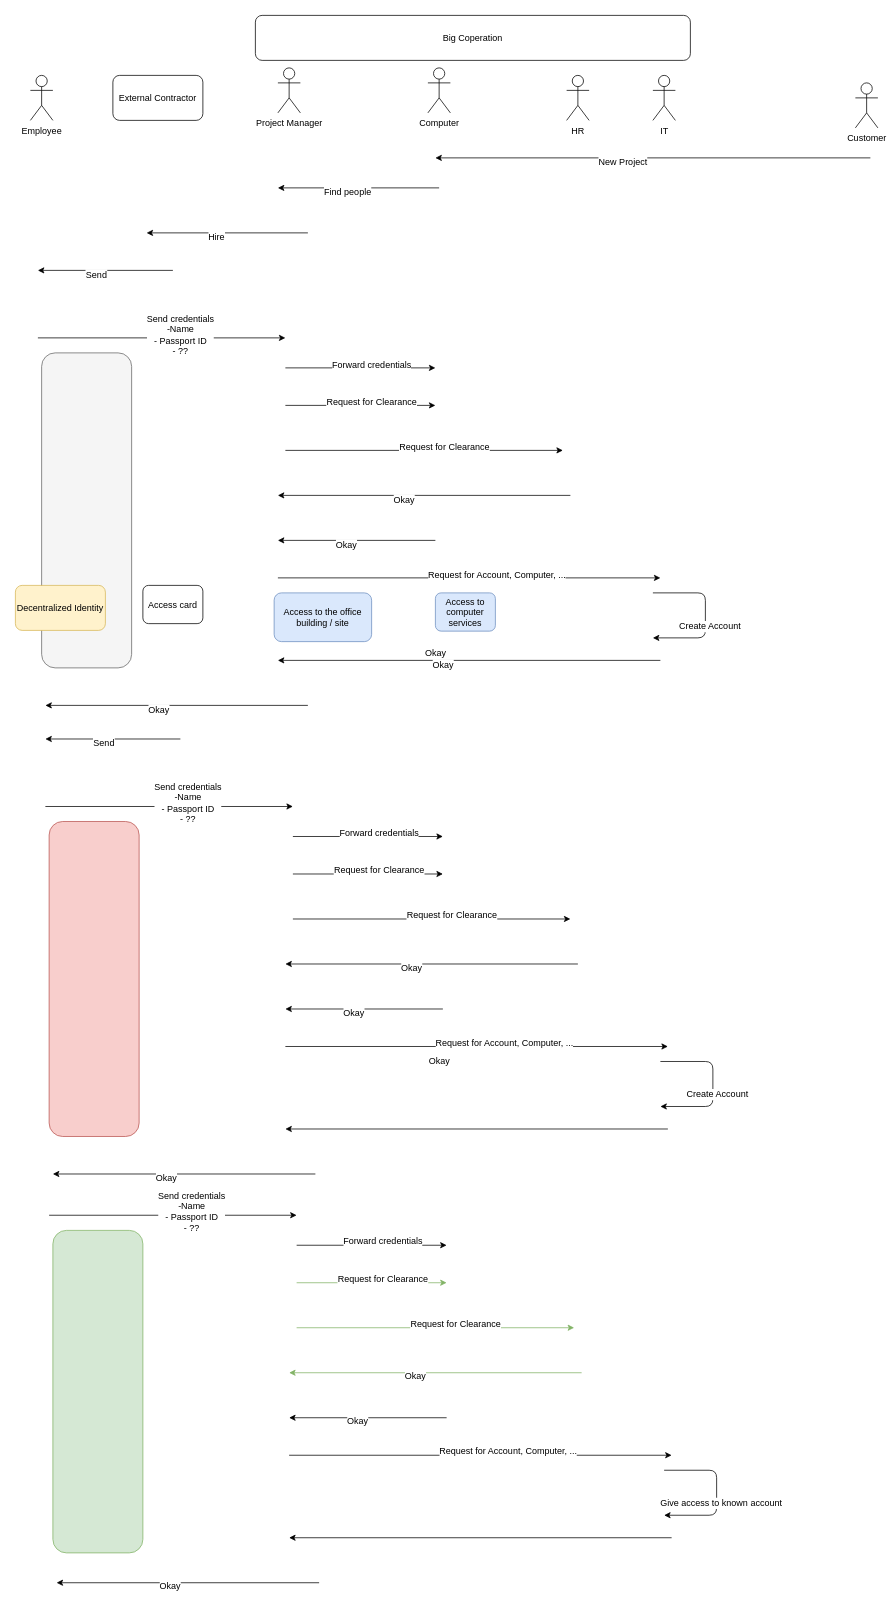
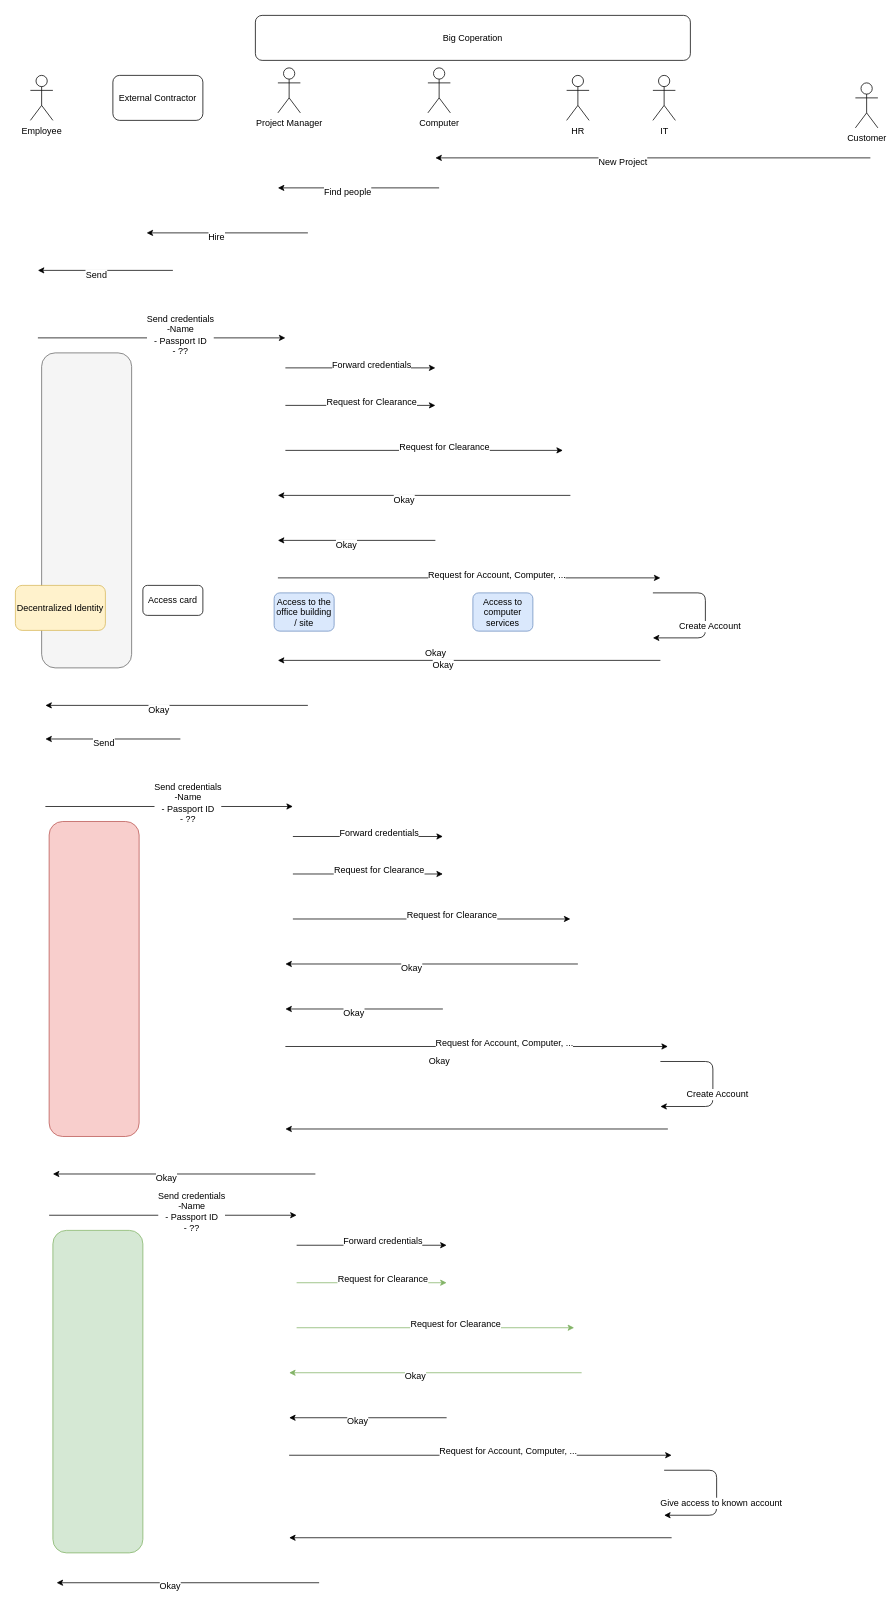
- <mxCell id="62" value="Access card" style="rounded=1;whiteSpace=wrap;html=1;" vertex="1" parent="1"><mxGeometry x="190" y="780" width="80" height="51" as="geometry" /></mxCell>
+ <mxCell id="62" value="Access card" style="rounded=1;whiteSpace=wrap;html=1;" vertex="1" parent="1"><mxGeometry x="190" y="780" width="80" height="40" as="geometry" /></mxCell>
- <mxCell id="64" value="Access to computer services" style="rounded=1;whiteSpace=wrap;html=1;fillColor=#dae8fc;strokeColor=#6c8ebf;" vertex="1" parent="1"><mxGeometry x="580" y="790" width="80" height="51" as="geometry" /></mxCell>
+ <mxCell id="64" value="Access to computer services" style="rounded=1;whiteSpace=wrap;html=1;fillColor=#dae8fc;strokeColor=#6c8ebf;" vertex="1" parent="1"><mxGeometry x="630" y="790" width="80" height="51" as="geometry" /></mxCell>
- <mxCell id="63" value="Access to the office building / site" style="rounded=1;whiteSpace=wrap;html=1;fillColor=#dae8fc;strokeColor=#6c8ebf;" vertex="1" parent="1"><mxGeometry x="365" y="790" width="130" height="65" as="geometry" /></mxCell>
+ <mxCell id="63" value="Access to the office building / site" style="rounded=1;whiteSpace=wrap;html=1;fillColor=#dae8fc;strokeColor=#6c8ebf;" vertex="1" parent="1"><mxGeometry x="365" y="790" width="80" height="51" as="geometry" /></mxCell>
